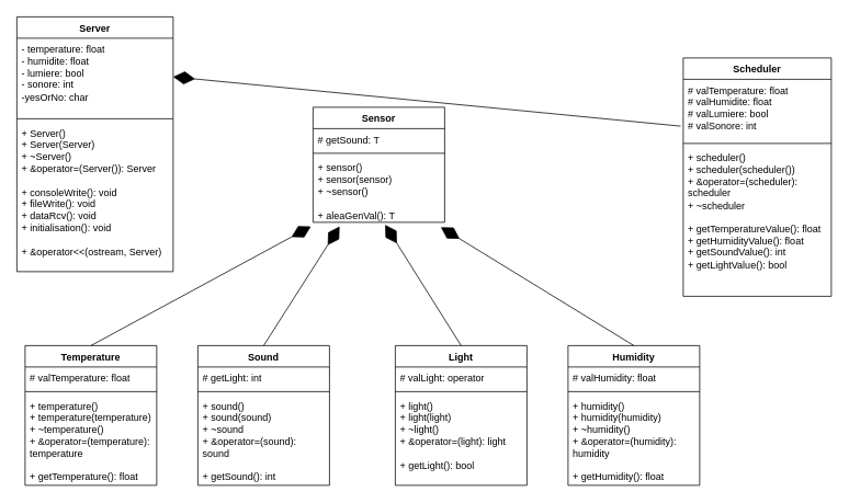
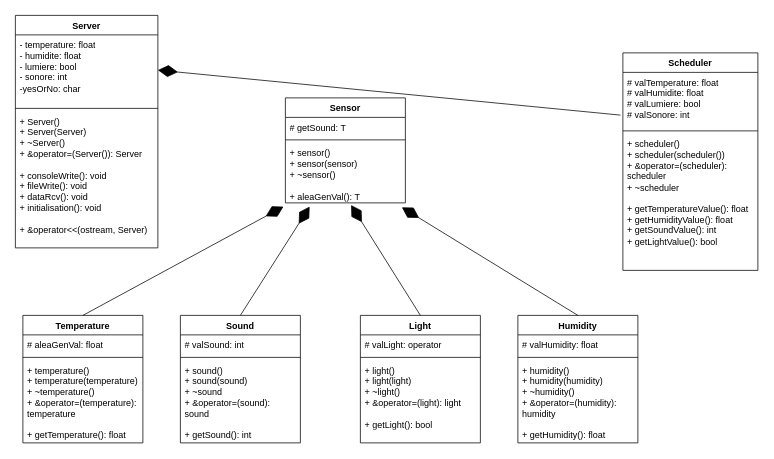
- <mxCell id="27" value="# valTemperature: float" style="text;strokeColor=none;fillColor=none;align=left;verticalAlign=top;spacingLeft=4;spacingRight=4;overflow=hidden;rotatable=0;points=[[0,0.5],[1,0.5]];portConstraint=eastwest;whiteSpace=wrap;html=1;" vertex="1" parent="26"><mxGeometry y="26" width="160" height="26" as="geometry" /></mxCell>
+ <mxCell id="27" value="# aleaGenVal: float" style="text;strokeColor=none;fillColor=none;align=left;verticalAlign=top;spacingLeft=4;spacingRight=4;overflow=hidden;rotatable=0;points=[[0,0.5],[1,0.5]];portConstraint=eastwest;whiteSpace=wrap;html=1;" vertex="1" parent="26"><mxGeometry y="26" width="160" height="26" as="geometry" /></mxCell>
- <mxCell id="15" value="# getLight: int" style="text;strokeColor=none;fillColor=none;align=left;verticalAlign=top;spacingLeft=4;spacingRight=4;overflow=hidden;rotatable=0;points=[[0,0.5],[1,0.5]];portConstraint=eastwest;whiteSpace=wrap;html=1;" vertex="1" parent="14"><mxGeometry y="26" width="160" height="26" as="geometry" /></mxCell>
+ <mxCell id="15" value="# valSound: int" style="text;strokeColor=none;fillColor=none;align=left;verticalAlign=top;spacingLeft=4;spacingRight=4;overflow=hidden;rotatable=0;points=[[0,0.5],[1,0.5]];portConstraint=eastwest;whiteSpace=wrap;html=1;" vertex="1" parent="14"><mxGeometry y="26" width="160" height="26" as="geometry" /></mxCell>
